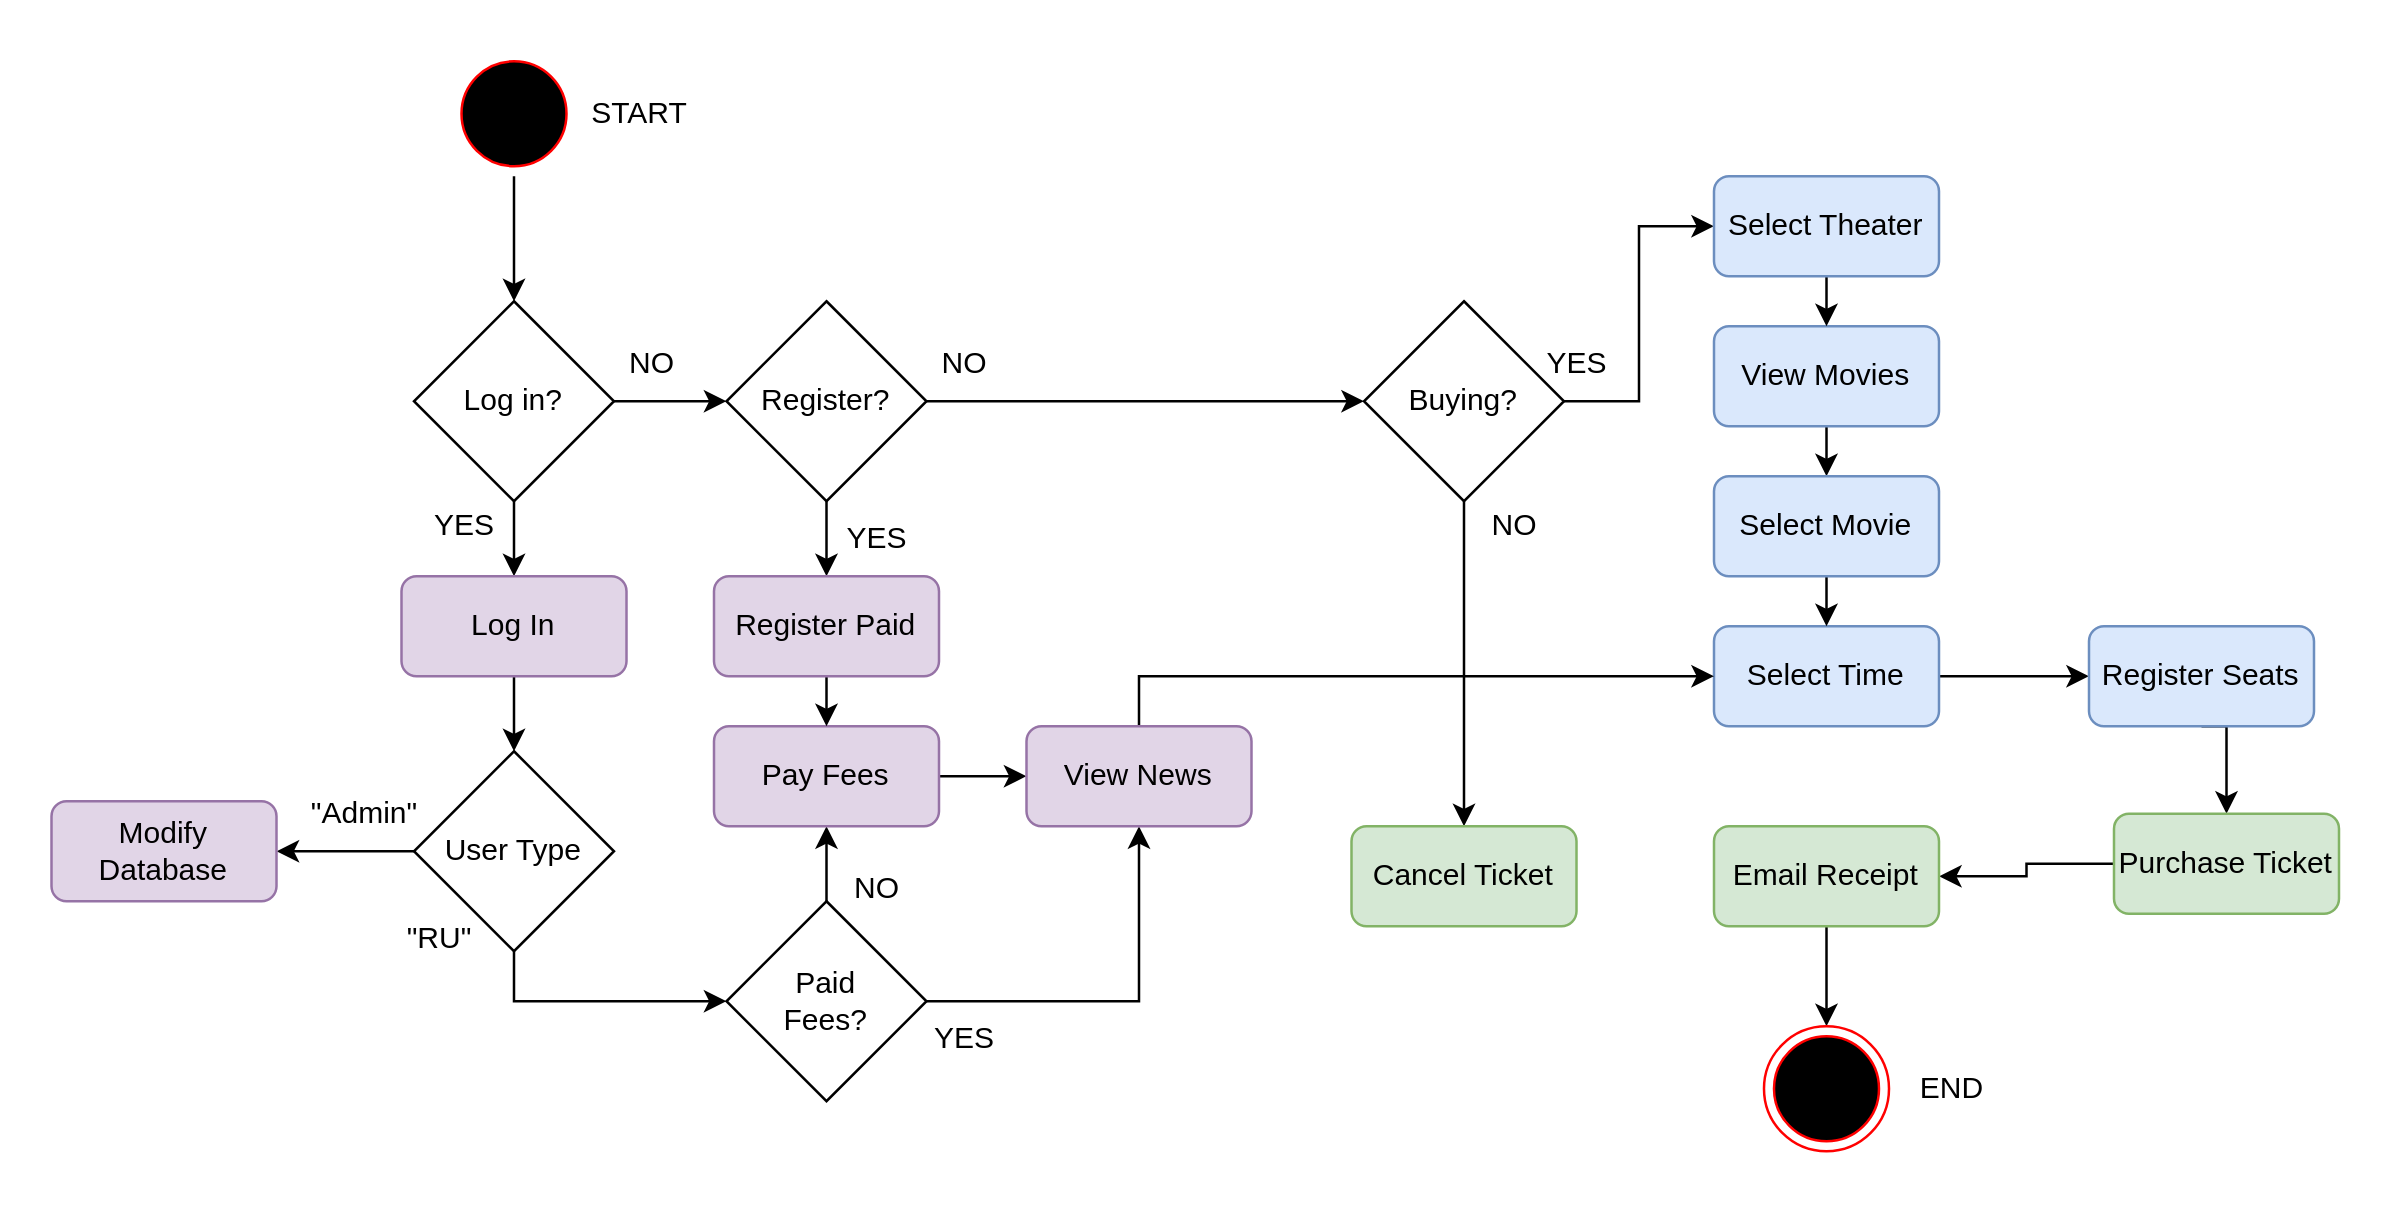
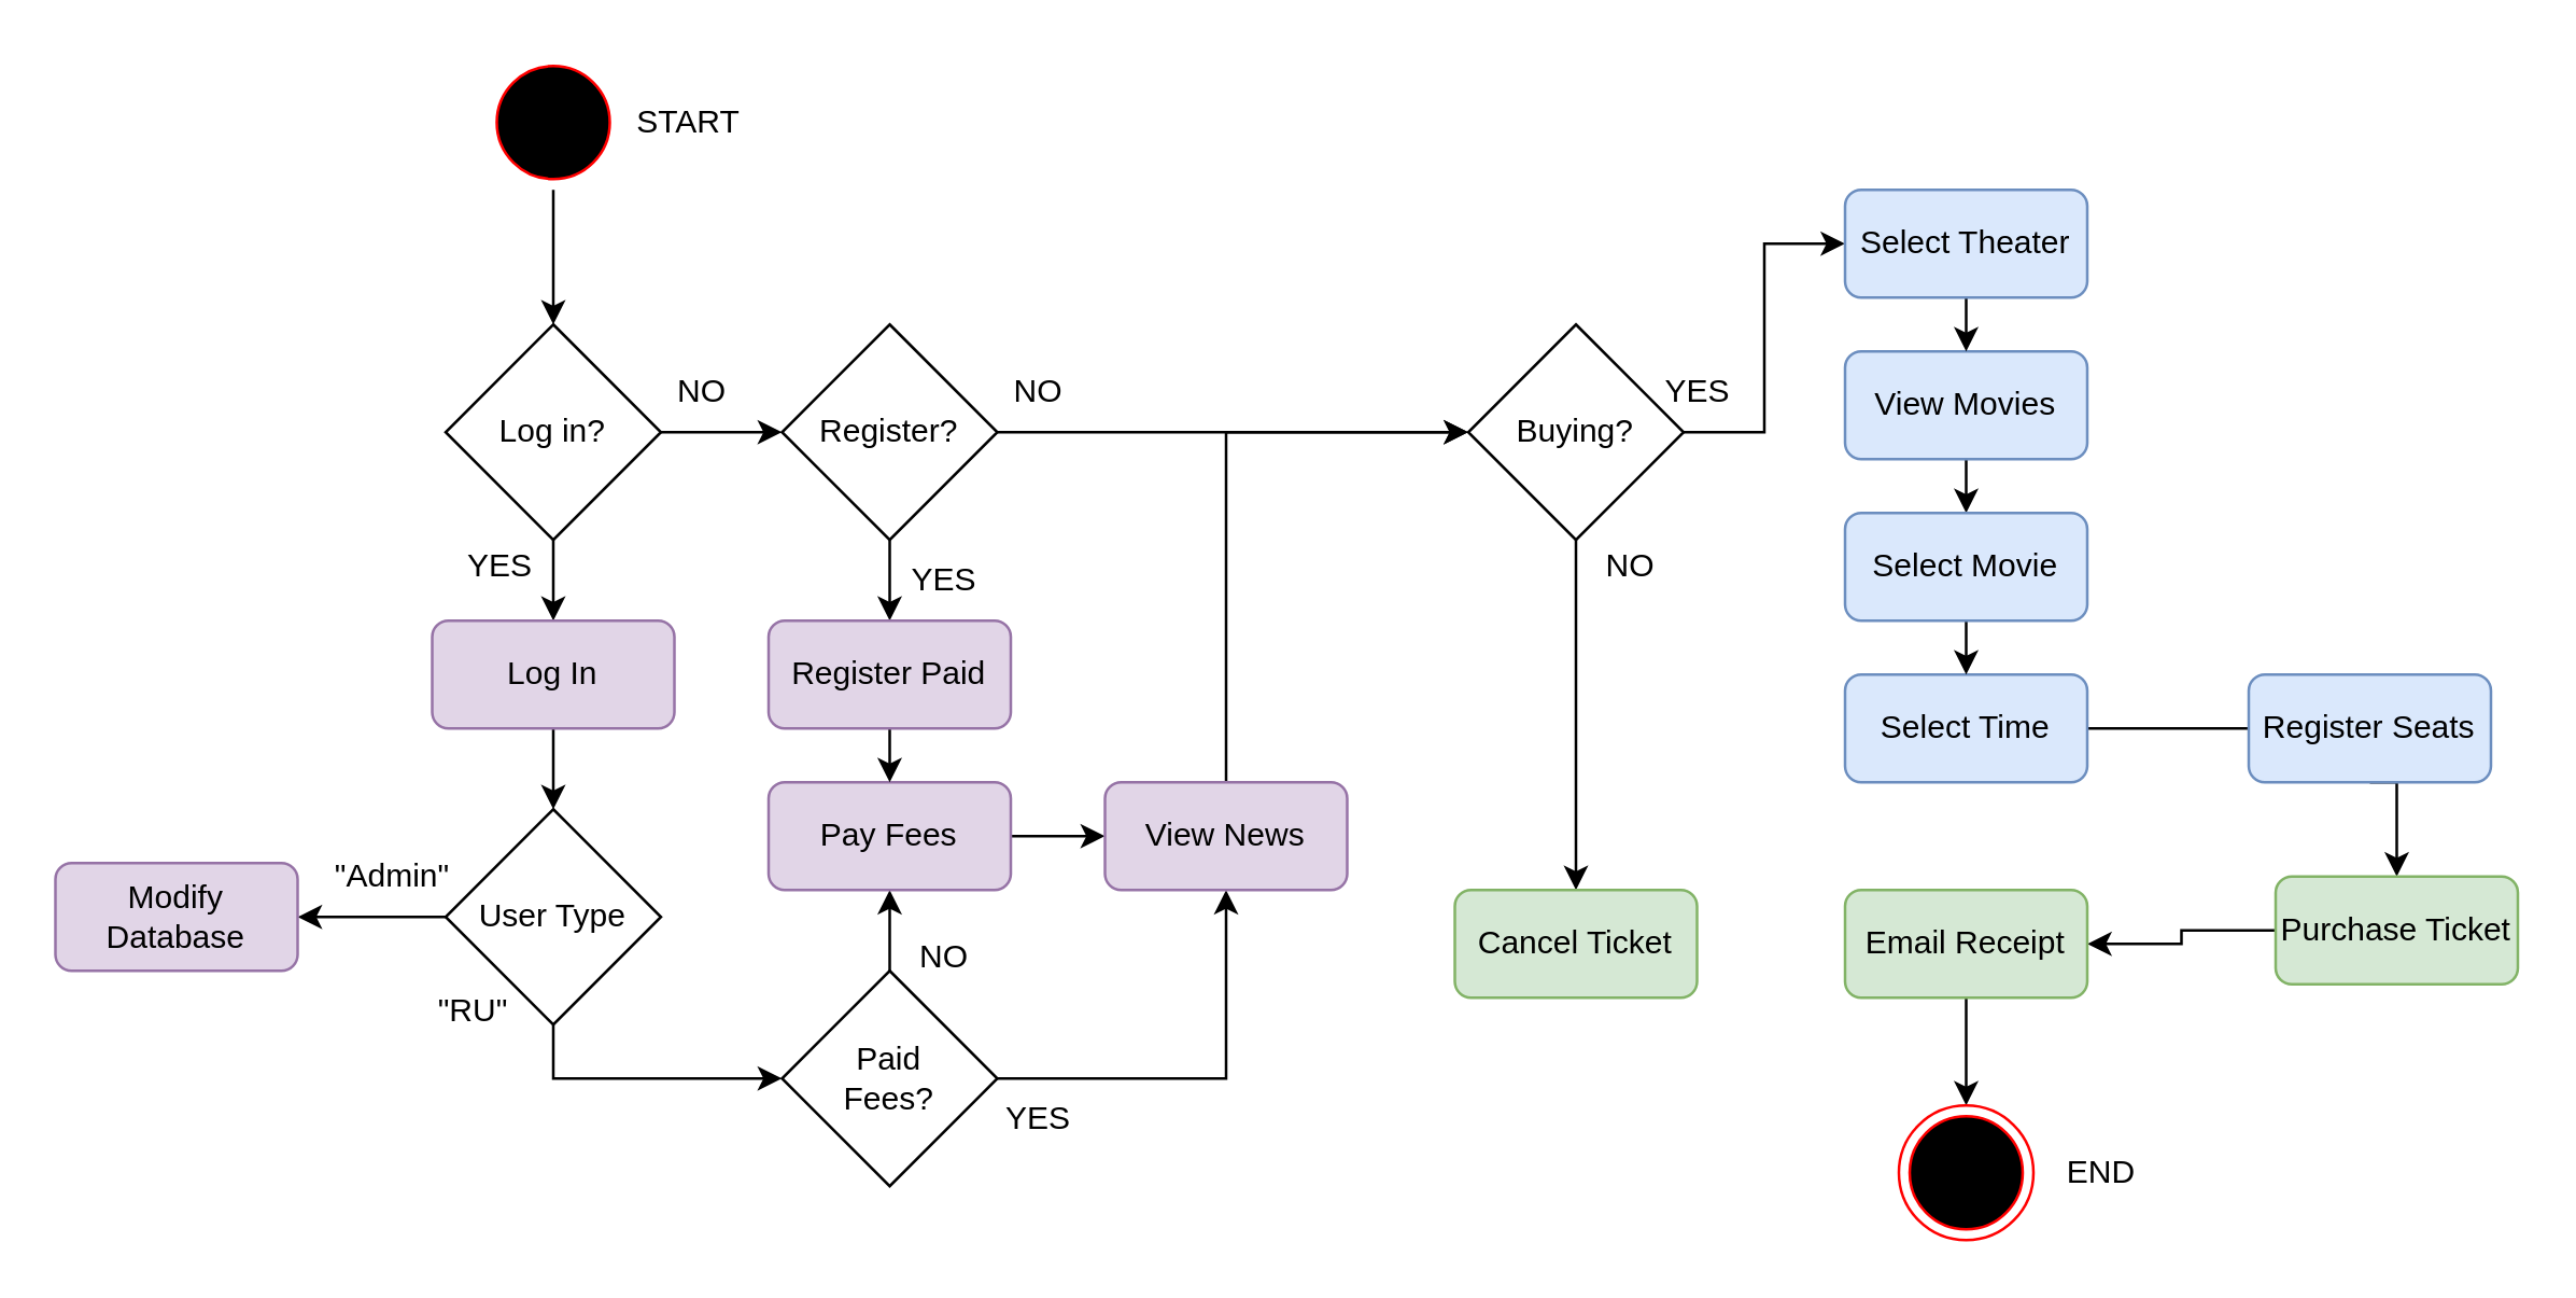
- <mxCell id="52" style="edgeStyle=orthogonalEdgeStyle;rounded=0;orthogonalLoop=1;jettySize=auto;html=1;exitX=0.5;exitY=0;exitDx=0;exitDy=0;strokeColor=#000000;" edge="1" parent="1" source="53" target="30"><mxGeometry relative="1" as="geometry" /></mxCell>
+ <mxCell id="52" style="edgeStyle=orthogonalEdgeStyle;rounded=0;orthogonalLoop=1;jettySize=auto;html=1;exitX=0.5;exitY=0;exitDx=0;exitDy=0;entryX=0;entryY=0.5;entryDx=0;entryDy=0;strokeColor=#000000;" edge="1" parent="1" source="53" target="39"><mxGeometry relative="1" as="geometry" /></mxCell>
- <mxCell id="29" style="edgeStyle=orthogonalEdgeStyle;rounded=0;orthogonalLoop=1;jettySize=auto;html=1;exitX=1;exitY=0.5;exitDx=0;exitDy=0;entryX=0;entryY=0.5;entryDx=0;entryDy=0;" edge="1" parent="1" source="30" target="32"><mxGeometry relative="1" as="geometry" /></mxCell>
+ <mxCell id="29" style="edgeStyle=orthogonalEdgeStyle;rounded=0;orthogonalLoop=1;jettySize=auto;html=1;exitX=1;exitY=0.5;exitDx=0;exitDy=0;entryX=0;entryY=0.5;entryDx=0;entryDy=0;endArrow=none;" edge="1" parent="1" source="30" target="32"><mxGeometry relative="1" as="geometry" /></mxCell>
